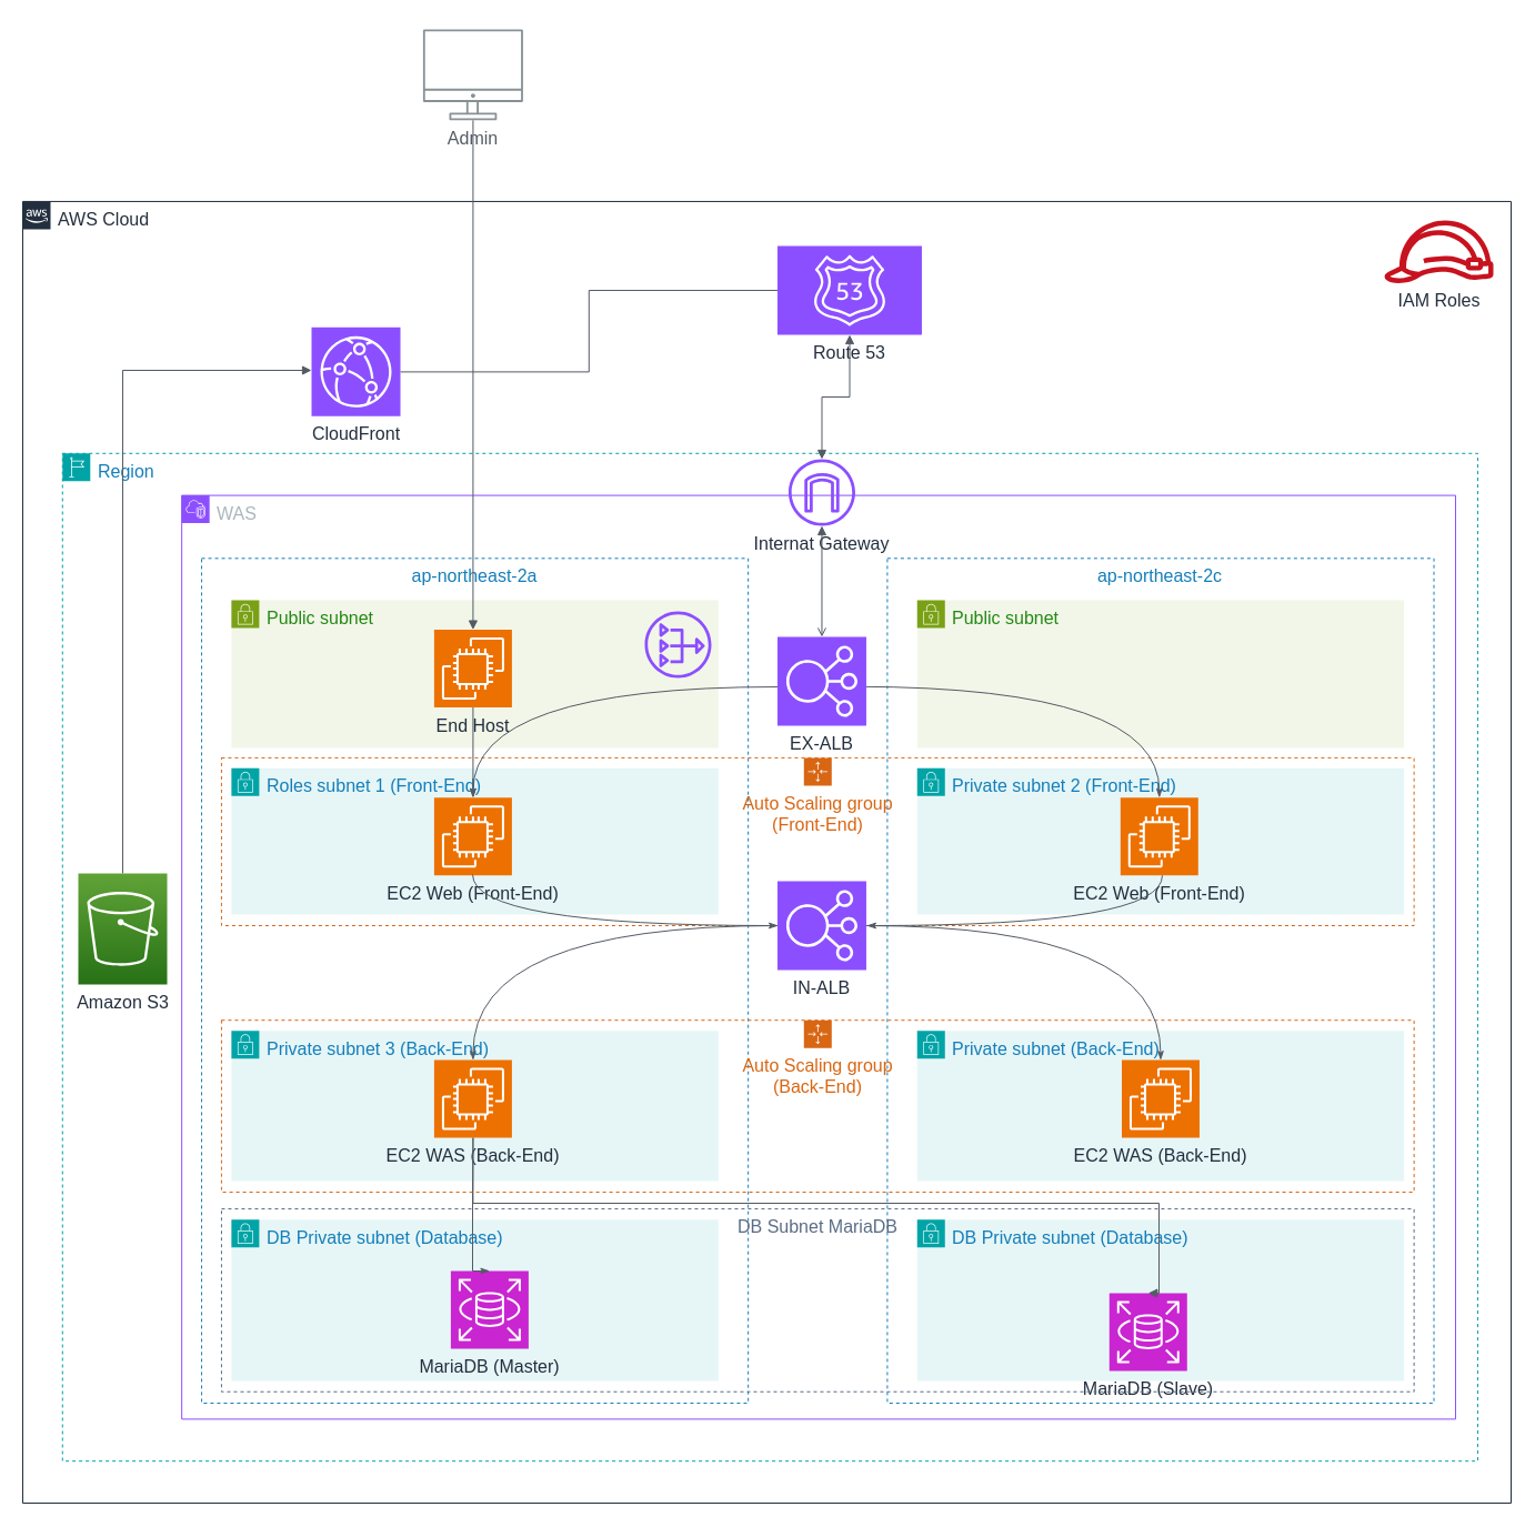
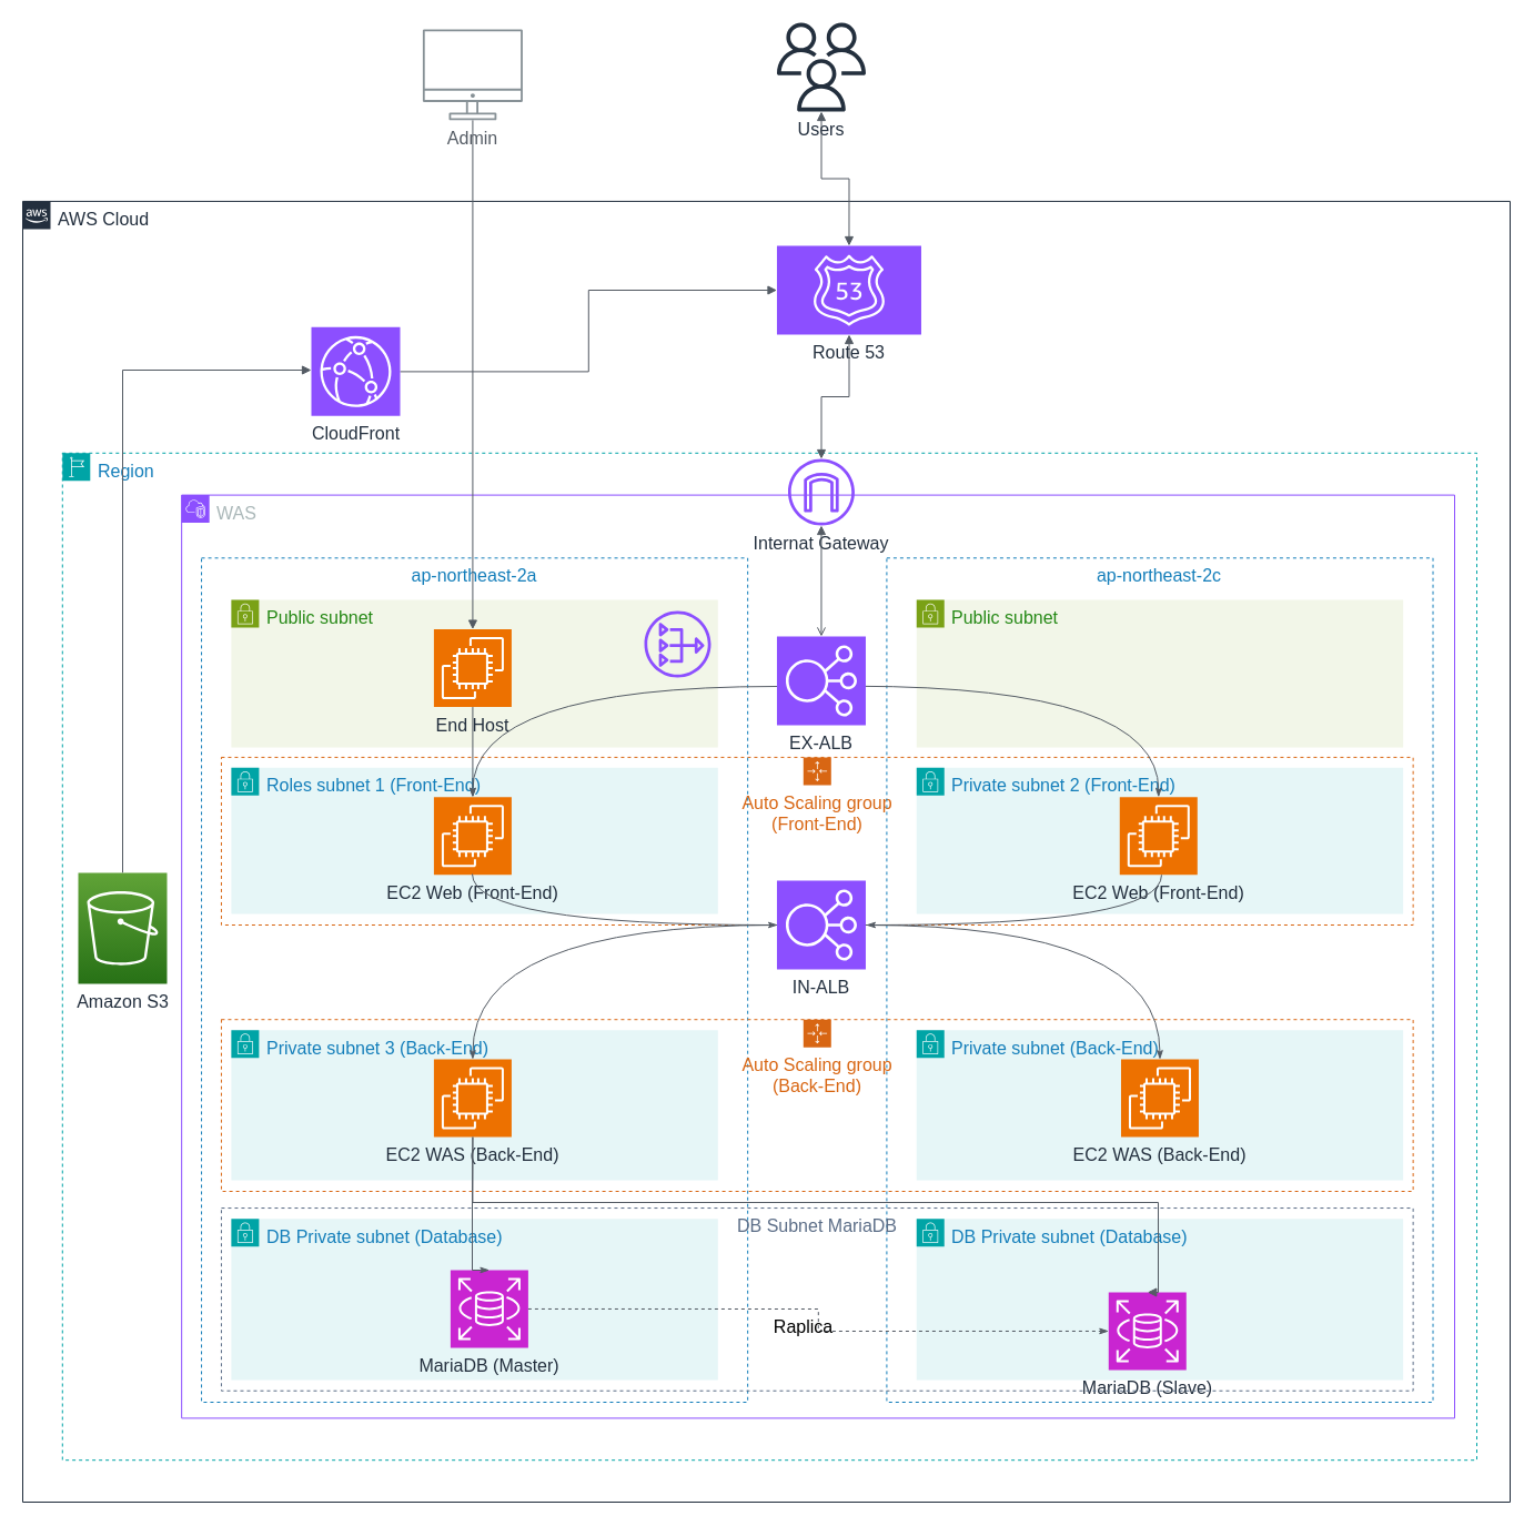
+ <mxCell id="7" value="Users" style="sketch=0;outlineConnect=0;fontColor=#232F3E;gradientColor=none;fillColor=#232F3D;strokeColor=none;dashed=0;verticalLabelPosition=bottom;verticalAlign=top;align=center;html=1;fontSize=16;fontStyle=0;aspect=fixed;pointerEvents=1;shape=mxgraph.aws4.users;" parent="1" vertex="1"><mxGeometry x="699.475" y="20" width="80" height="80" as="geometry" /></mxCell>
+ <mxCell id="8" value="" style="edgeStyle=orthogonalEdgeStyle;html=1;endArrow=block;elbow=vertical;startArrow=block;startFill=1;endFill=1;strokeColor=#545B64;rounded=0;fontSize=16;entryX=0.5;entryY=0;entryDx=0;entryDy=0;entryPerimeter=0;" parent="1" source="7" target="11" edge="1"><mxGeometry width="100" relative="1" as="geometry"><mxPoint x="739.495" y="46.726" as="sourcePoint" /><mxPoint x="824" y="51" as="targetPoint" /><Array as="points" /></mxGeometry></mxCell>
- <mxCell id="13" value="IAM Roles" style="outlineConnect=0;fontColor=#232F3E;gradientColor=none;fillColor=#C7131F;strokeColor=none;dashed=0;verticalLabelPosition=bottom;verticalAlign=top;align=center;html=1;fontSize=16;fontStyle=0;aspect=fixed;pointerEvents=1;shape=mxgraph.aws4.role;labelBackgroundColor=none;" parent="1" vertex="1"><mxGeometry x="1245.004" y="197.999" width="100" height="56.41" as="geometry" /></mxCell>
- <mxCell id="12" value="" style="edgeStyle=orthogonalEdgeStyle;html=1;endArrow=none;elbow=vertical;startArrow=none;endFill=1;strokeColor=#545B64;rounded=0;entryX=0;entryY=0.5;entryDx=0;entryDy=0;entryPerimeter=0;fontSize=16;" parent="1" source="14" target="11" edge="1"><mxGeometry width="100" relative="1" as="geometry"><mxPoint x="330.921" y="348.247" as="sourcePoint" /><mxPoint x="420.395" y="348.247" as="targetPoint" /></mxGeometry></mxCell>
+ <mxCell id="12" value="" style="edgeStyle=orthogonalEdgeStyle;html=1;endArrow=block;elbow=vertical;startArrow=none;endFill=1;strokeColor=#545B64;rounded=0;entryX=0;entryY=0.5;entryDx=0;entryDy=0;entryPerimeter=0;fontSize=16;" parent="1" source="14" target="11" edge="1"><mxGeometry width="100" relative="1" as="geometry"><mxPoint x="330.921" y="348.247" as="sourcePoint" /><mxPoint x="420.395" y="348.247" as="targetPoint" /></mxGeometry></mxCell>
+ <mxCell id="28" value="" style="edgeStyle=orthogonalEdgeStyle;html=1;endArrow=classicThin;elbow=vertical;startArrow=none;endFill=1;strokeColor=#545B64;rounded=0;dashed=1;fontSize=16;exitX=1;exitY=0.5;exitDx=0;exitDy=0;exitPerimeter=0;entryX=0;entryY=0.5;entryDx=0;entryDy=0;entryPerimeter=0;" parent="1" source="27" target="23" edge="1"><mxGeometry width="100" relative="1" as="geometry"><mxPoint x="333.158" y="946.562" as="sourcePoint" /><mxPoint x="1013.158" y="1163.959" as="targetPoint" /><Array as="points" /></mxGeometry></mxCell>
+ <mxCell id="29" value="Raplica" style="edgeLabel;html=1;align=center;verticalAlign=middle;resizable=0;points=[];fontSize=16;labelBackgroundColor=none;" parent="28" vertex="1" connectable="0"><mxGeometry x="0.026" y="-1" relative="1" as="geometry"><mxPoint x="-13" y="-1" as="offset" /></mxGeometry></mxCell>
